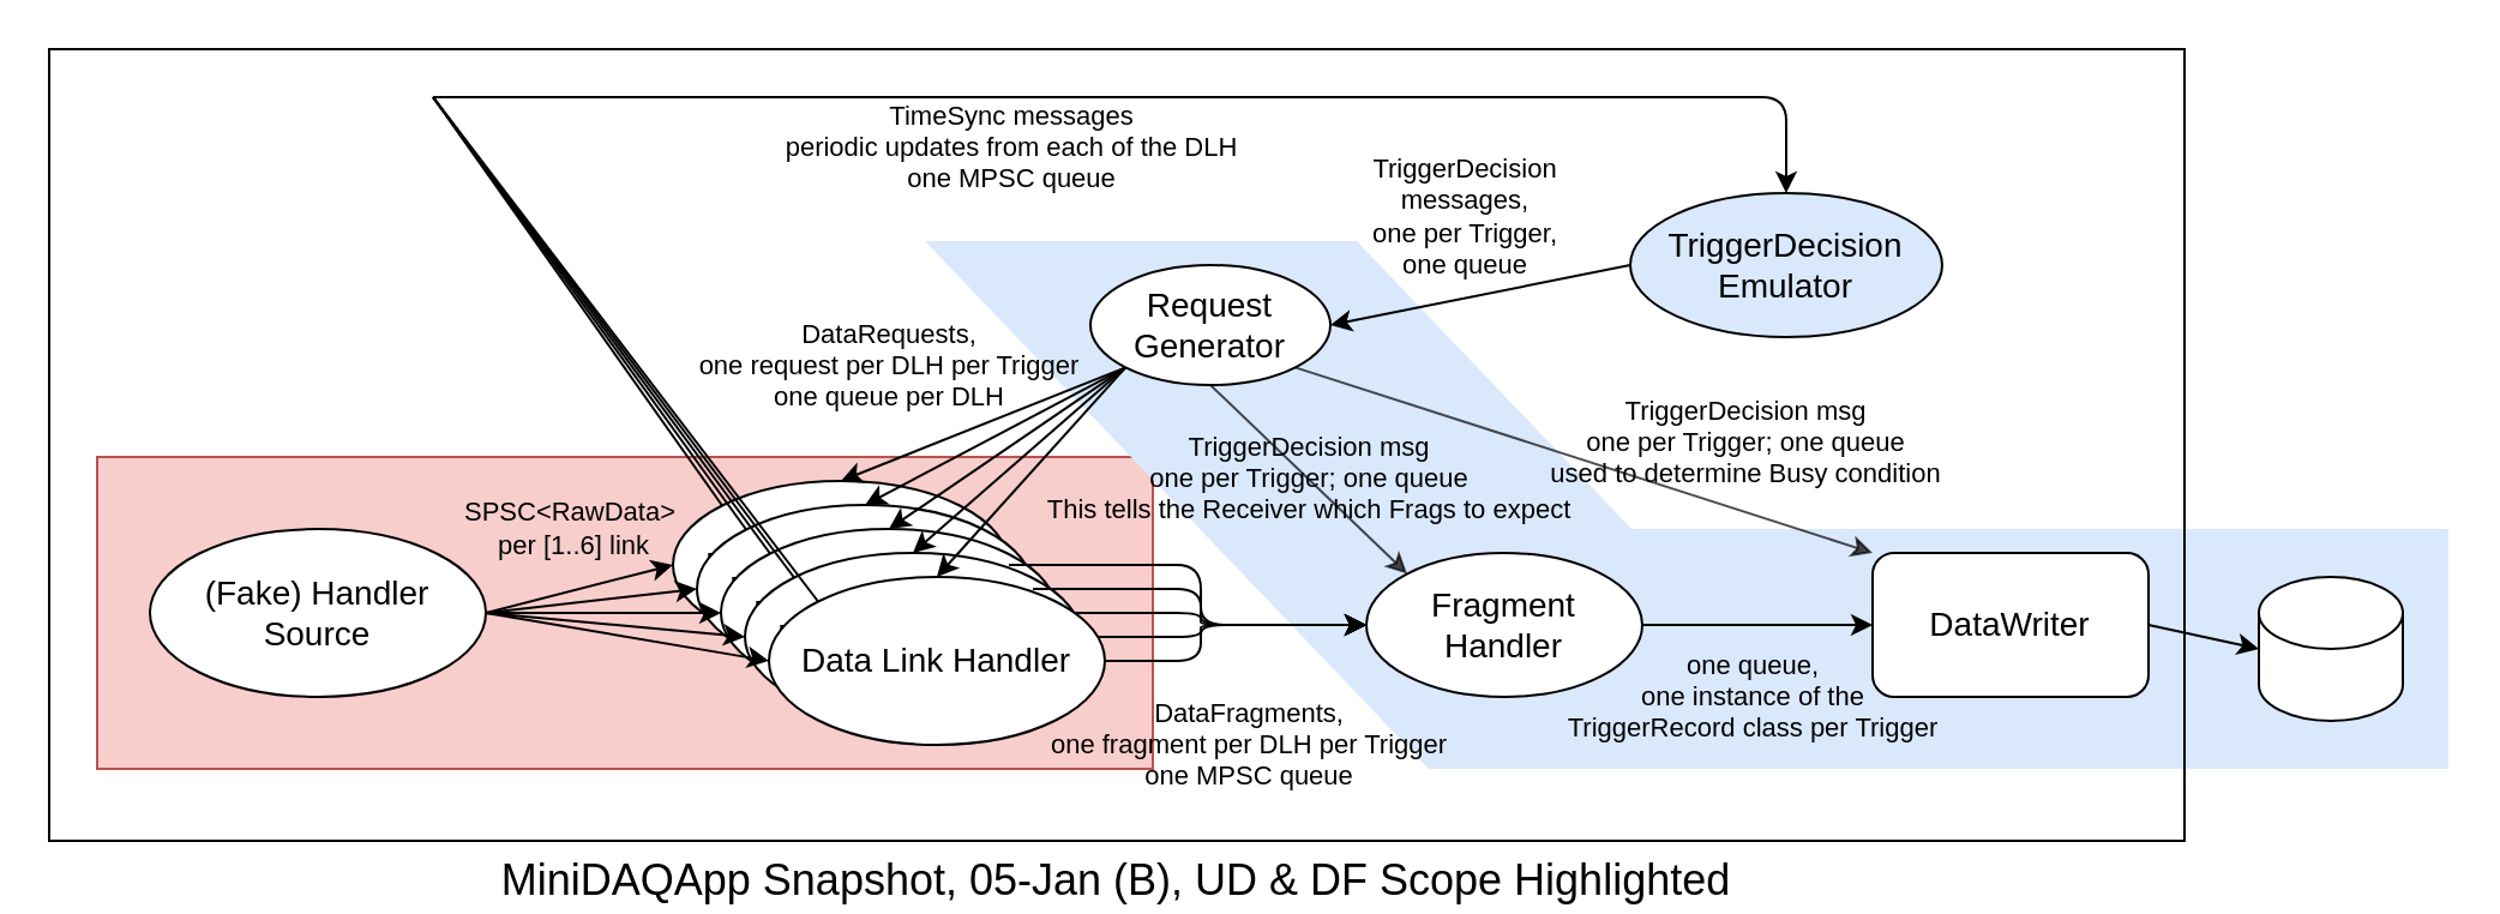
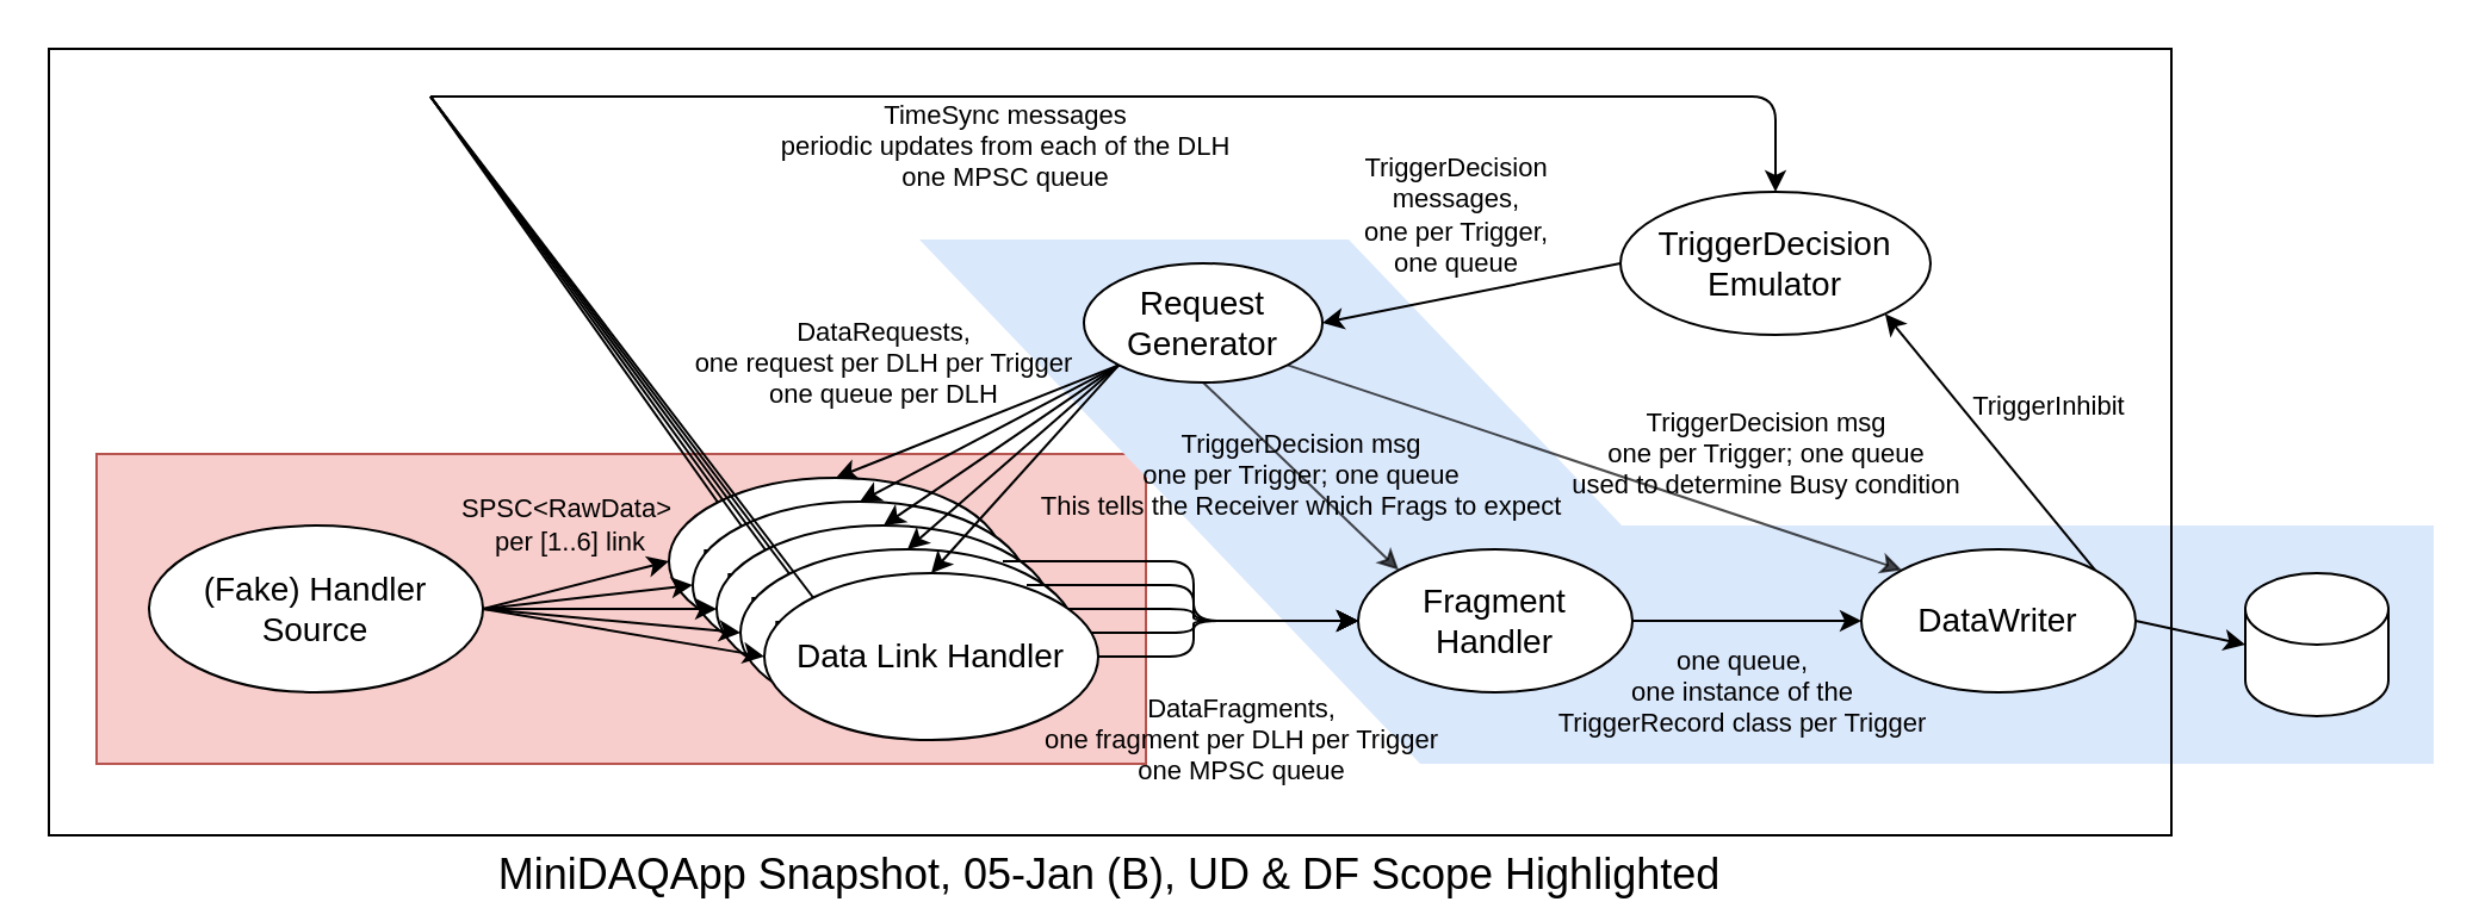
- <mxCell id="15" value="&lt;font style=&quot;font-size: 14px&quot;&gt;TriggerDecision Emulator&lt;br&gt;&lt;/font&gt;" style="ellipse;whiteSpace=wrap;html=1;fillColor=#dae8fc;" parent="1" vertex="1"><mxGeometry x="679" y="80" width="130" height="60" as="geometry" /></mxCell>
+ <mxCell id="15" value="&lt;font style=&quot;font-size: 14px&quot;&gt;TriggerDecision Emulator&lt;br&gt;&lt;/font&gt;" style="ellipse;whiteSpace=wrap;html=1;" parent="1" vertex="1"><mxGeometry x="679" y="80" width="130" height="60" as="geometry" /></mxCell>
+ <mxCell id="29" value="TriggerInhibit&amp;nbsp;" style="endArrow=classic;html=1;exitX=1;exitY=0;exitDx=0;exitDy=0;entryX=1;entryY=1;entryDx=0;entryDy=0;labelBackgroundColor=none;" parent="1" source="27" target="15" edge="1"><mxGeometry x="-0.071" y="-30" width="50" height="50" relative="1" as="geometry"><mxPoint x="705" y="170" as="sourcePoint" /><mxPoint x="600" y="460" as="targetPoint" /><mxPoint y="1" as="offset" /></mxGeometry></mxCell>
- <mxCell id="27" value="&lt;font style=&quot;font-size: 14px&quot;&gt;DataWriter&lt;br&gt;&lt;/font&gt;" style="whiteSpace=wrap;html=1;rounded=1;" parent="1" vertex="1"><mxGeometry x="780" y="230" width="115" height="60" as="geometry" /></mxCell>
+ <mxCell id="27" value="&lt;font style=&quot;font-size: 14px&quot;&gt;DataWriter&lt;br&gt;&lt;/font&gt;" style="ellipse;whiteSpace=wrap;html=1;" parent="1" vertex="1"><mxGeometry x="780" y="230" width="115" height="60" as="geometry" /></mxCell>
